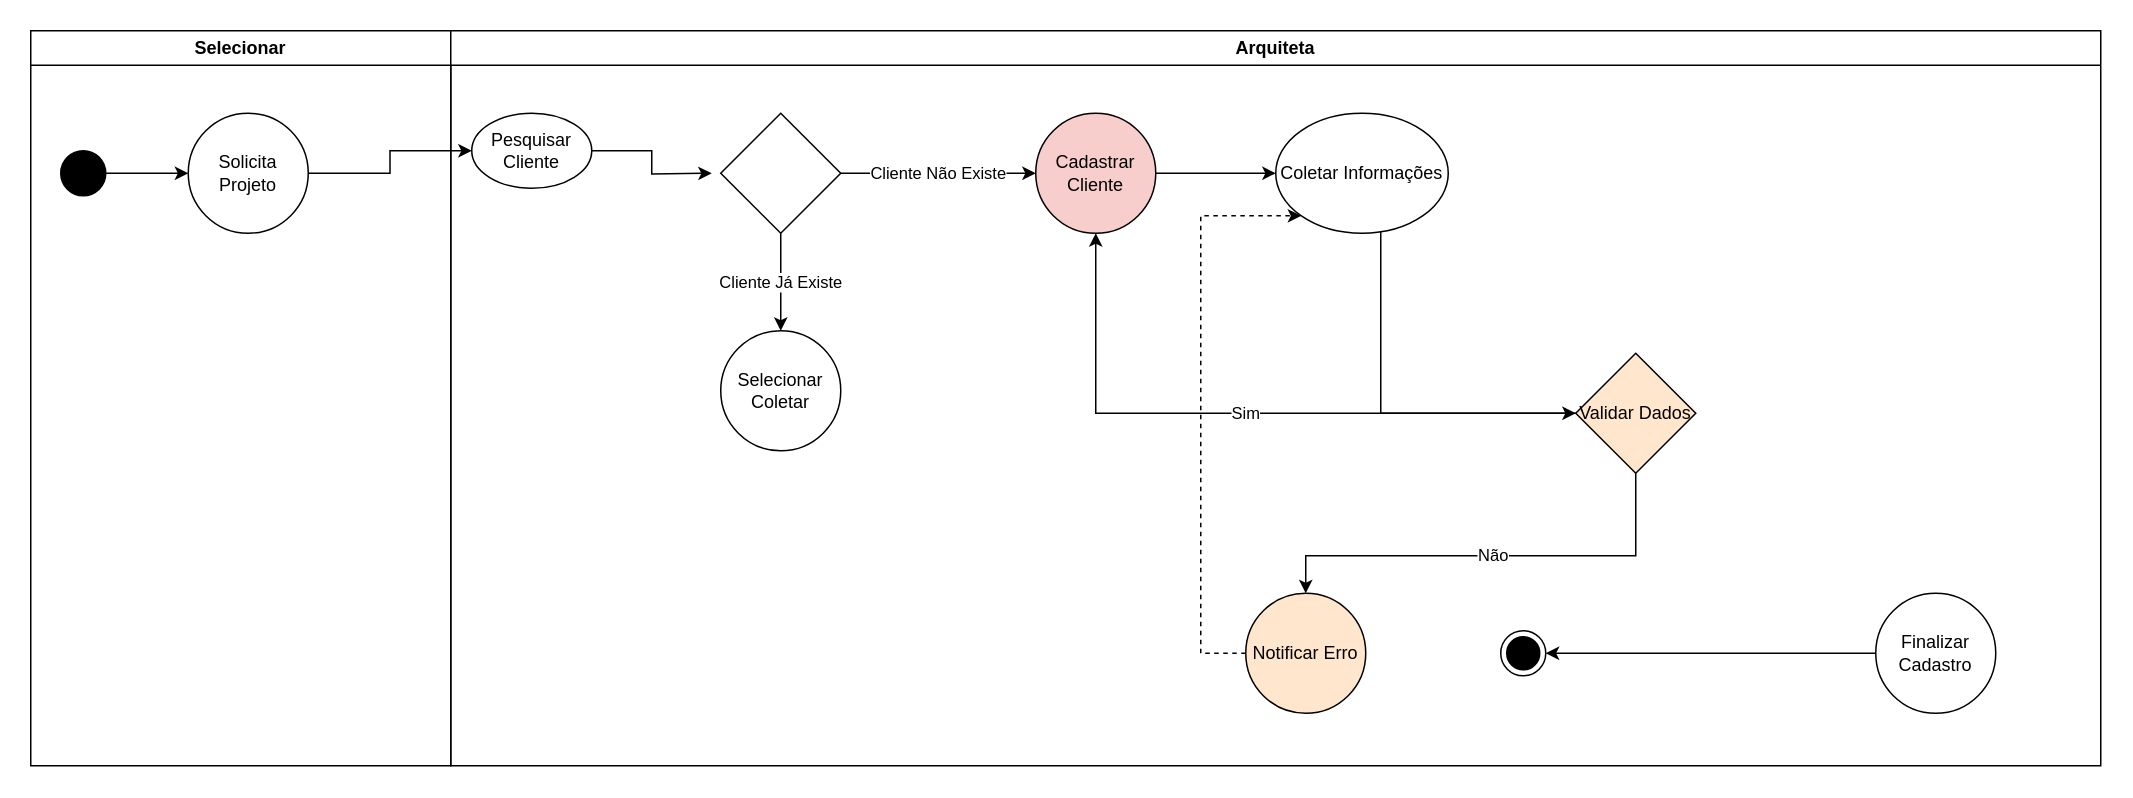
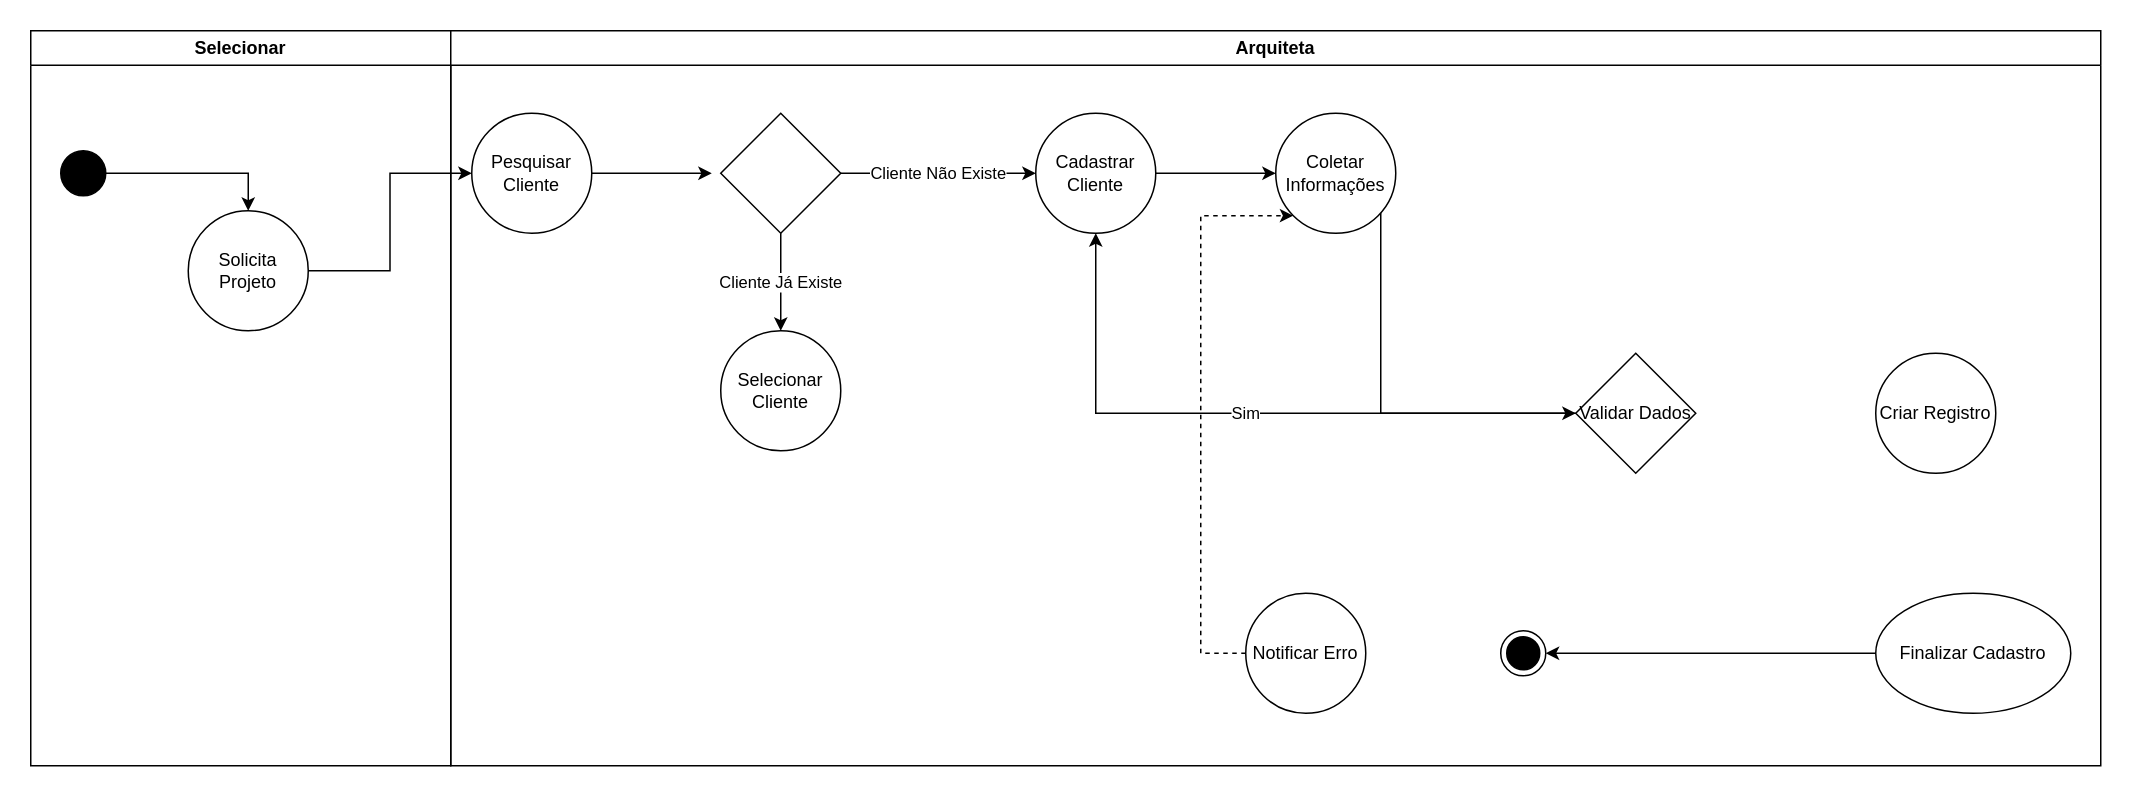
- <mxCell id="8" value="Pesquisar Cliente" style="ellipse;whiteSpace=wrap;html=1;" parent="6" vertex="1"><mxGeometry x="14" y="55" width="80" height="50" as="geometry" /></mxCell>
+ <mxCell id="8" value="Pesquisar Cliente" style="ellipse;whiteSpace=wrap;html=1;" parent="6" vertex="1"><mxGeometry x="14" y="55" width="80" height="80" as="geometry" /></mxCell>
- <mxCell id="5" value="Solicita Projeto" style="ellipse;whiteSpace=wrap;html=1;" parent="2" vertex="1"><mxGeometry x="105" y="55" width="80" height="80" as="geometry" /></mxCell>
+ <mxCell id="5" value="Solicita Projeto" style="ellipse;whiteSpace=wrap;html=1;" parent="2" vertex="1"><mxGeometry x="105" y="120" width="80" height="80" as="geometry" /></mxCell>
- <mxCell id="14" value="Cadastrar Cliente" style="ellipse;whiteSpace=wrap;html=1;fillColor=#f8cecc;" parent="6" vertex="1"><mxGeometry x="390" y="55" width="80" height="80" as="geometry" /></mxCell>
+ <mxCell id="14" value="Cadastrar Cliente" style="ellipse;whiteSpace=wrap;html=1;" parent="6" vertex="1"><mxGeometry x="390" y="55" width="80" height="80" as="geometry" /></mxCell>
- <mxCell id="16" value="Coletar Informações" style="ellipse;whiteSpace=wrap;html=1;" parent="6" vertex="1"><mxGeometry x="550" y="55" width="115" height="80" as="geometry" /></mxCell>
+ <mxCell id="16" value="Coletar Informações" style="ellipse;whiteSpace=wrap;html=1;" parent="6" vertex="1"><mxGeometry x="550" y="55" width="80" height="80" as="geometry" /></mxCell>
- <mxCell id="12" value="Selecionar Coletar" style="ellipse;whiteSpace=wrap;html=1;" parent="6" vertex="1"><mxGeometry x="180" y="200" width="80" height="80" as="geometry" /></mxCell>
+ <mxCell id="12" value="Selecionar Cliente" style="ellipse;whiteSpace=wrap;html=1;" parent="6" vertex="1"><mxGeometry x="180" y="200" width="80" height="80" as="geometry" /></mxCell>
- <mxCell id="18" value="Validar Dados" style="rhombus;whiteSpace=wrap;html=1;fillColor=#ffe6cc;" parent="6" vertex="1"><mxGeometry x="750" y="215" width="80" height="80" as="geometry" /></mxCell>
+ <mxCell id="18" value="Validar Dados" style="rhombus;whiteSpace=wrap;html=1;" parent="6" vertex="1"><mxGeometry x="750" y="215" width="80" height="80" as="geometry" /></mxCell>
+ <mxCell id="21" value="Criar Registro" style="ellipse;whiteSpace=wrap;html=1;" parent="6" vertex="1"><mxGeometry x="950" y="215" width="80" height="80" as="geometry" /></mxCell>
- <mxCell id="17" value="Não" style="edgeStyle=orthogonalEdgeStyle;rounded=0;orthogonalLoop=1;jettySize=auto;html=1;entryX=0.5;entryY=0;entryDx=0;entryDy=0;" parent="6" source="18" target="20" edge="1"><mxGeometry relative="1" as="geometry"><Array as="points"><mxPoint x="790" y="350" /><mxPoint x="570" y="350" /></Array></mxGeometry></mxCell>
- <mxCell id="20" value="Notificar Erro" style="ellipse;whiteSpace=wrap;html=1;fillColor=#ffe6cc;" parent="6" vertex="1"><mxGeometry x="530" y="375" width="80" height="80" as="geometry" /></mxCell>
+ <mxCell id="20" value="Notificar Erro" style="ellipse;whiteSpace=wrap;html=1;" parent="6" vertex="1"><mxGeometry x="530" y="375" width="80" height="80" as="geometry" /></mxCell>
- <mxCell id="24" value="Finalizar Cadastro" style="ellipse;whiteSpace=wrap;html=1;" parent="6" vertex="1"><mxGeometry x="950" y="375" width="80" height="80" as="geometry" /></mxCell>
+ <mxCell id="24" value="Finalizar Cadastro" style="ellipse;whiteSpace=wrap;html=1;" parent="6" vertex="1"><mxGeometry x="950" y="375" width="130" height="80" as="geometry" /></mxCell>
